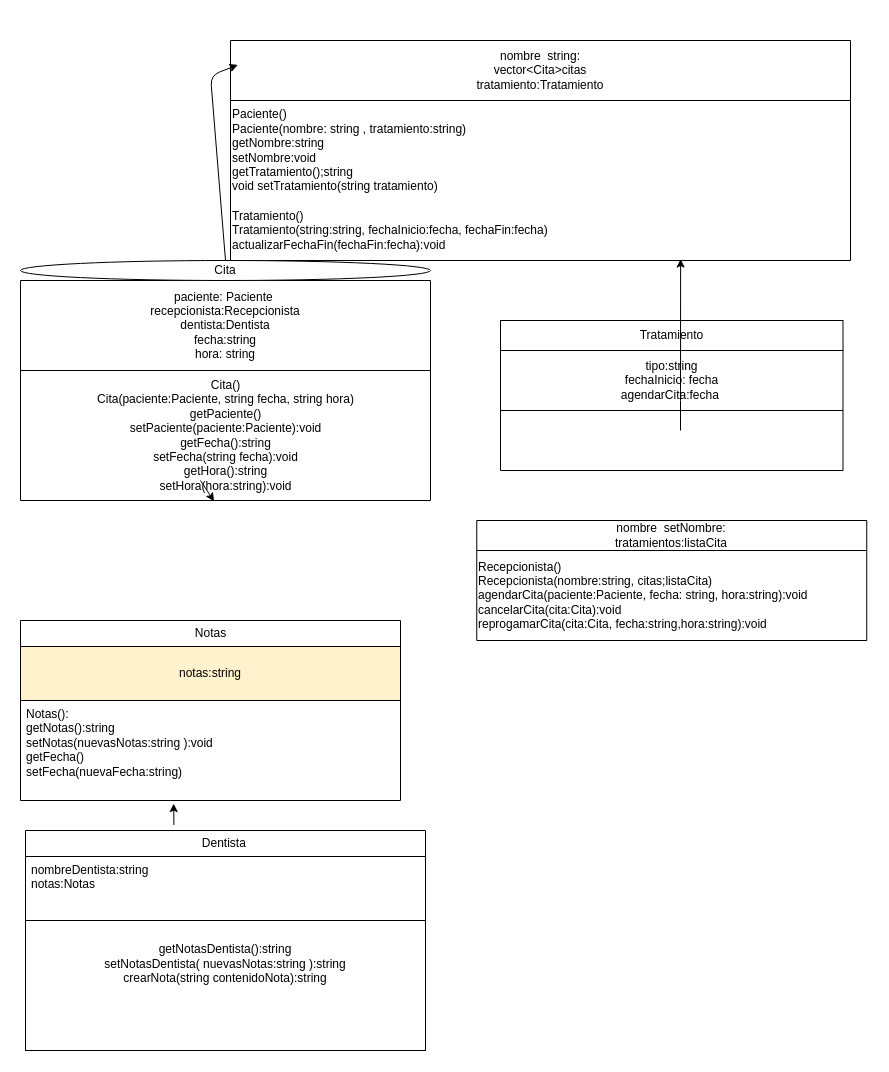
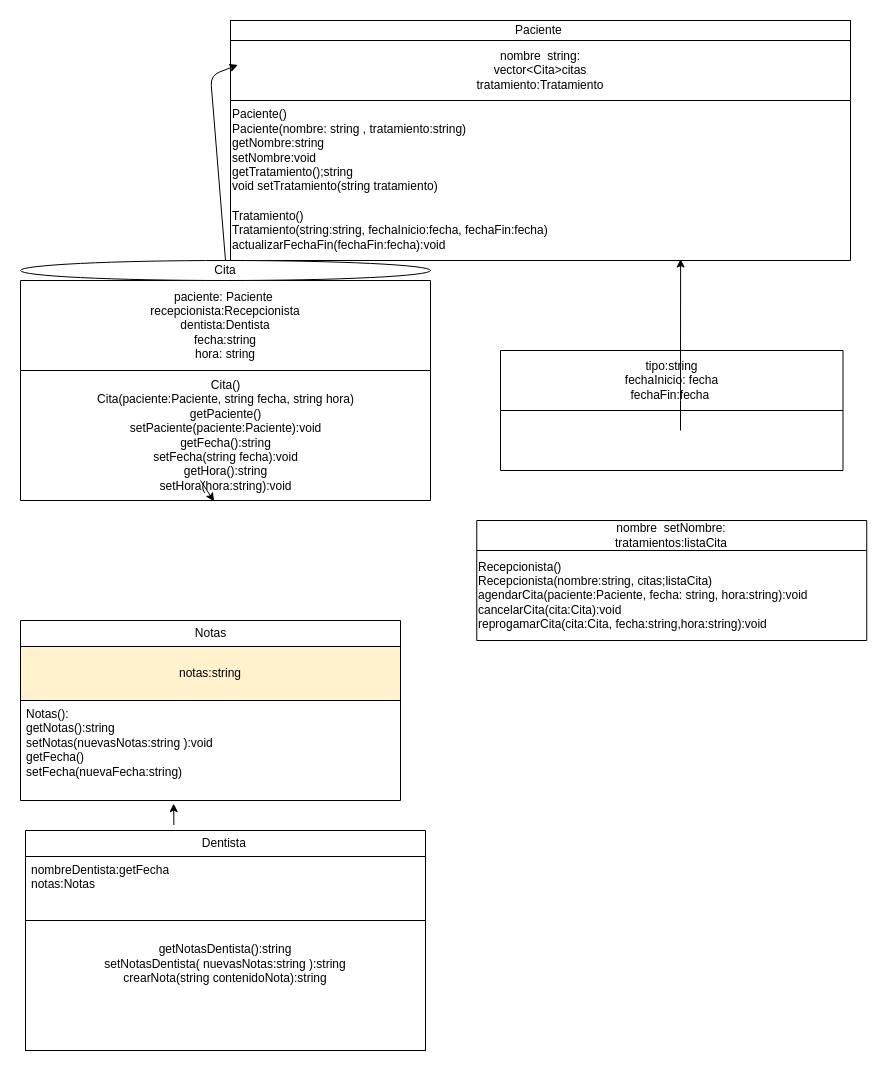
+ <mxCell id="5" value="Paciente&amp;nbsp;" style="rounded=0;whiteSpace=wrap;html=1;" parent="1" vertex="1"><mxGeometry x="230" y="20" width="620" height="20" as="geometry" /></mxCell>
- <mxCell id="7" value="Tratamiento" style="rounded=0;whiteSpace=wrap;html=1;" parent="1" vertex="1"><mxGeometry x="500" y="320" width="342.5" height="30" as="geometry" /></mxCell>
- <mxCell id="6" value="tipo:string&lt;br&gt;fechaInicio: fecha&lt;br&gt;agendarCita:fecha&amp;nbsp;" style="swimlane;fontStyle=0;childLayout=stackLayout;horizontal=1;startSize=60;horizontalStack=0;resizeParent=1;resizeParentMax=0;resizeLast=0;collapsible=1;marginBottom=0;whiteSpace=wrap;html=1;" parent="1" vertex="1"><mxGeometry x="500" y="350" width="342.5" height="120" as="geometry" /></mxCell>
+ <mxCell id="6" value="tipo:string&lt;br&gt;fechaInicio: fecha&lt;br&gt;fechaFin:fecha&amp;nbsp;" style="swimlane;fontStyle=0;childLayout=stackLayout;horizontal=1;startSize=60;horizontalStack=0;resizeParent=1;resizeParentMax=0;resizeLast=0;collapsible=1;marginBottom=0;whiteSpace=wrap;html=1;" parent="1" vertex="1"><mxGeometry x="500" y="350" width="342.5" height="120" as="geometry" /></mxCell>
- <mxCell id="19" value="nombreDentista:string&lt;br&gt;notas:Notas&amp;nbsp;" style="text;strokeColor=none;fillColor=none;align=left;verticalAlign=top;spacingLeft=4;spacingRight=4;overflow=hidden;rotatable=0;points=[[0,0.5],[1,0.5]];portConstraint=eastwest;whiteSpace=wrap;html=1;" parent="18" vertex="1"><mxGeometry y="26" width="400" height="64" as="geometry" /></mxCell>
+ <mxCell id="19" value="nombreDentista:getFecha&lt;br&gt;notas:Notas&amp;nbsp;" style="text;strokeColor=none;fillColor=none;align=left;verticalAlign=top;spacingLeft=4;spacingRight=4;overflow=hidden;rotatable=0;points=[[0,0.5],[1,0.5]];portConstraint=eastwest;whiteSpace=wrap;html=1;" parent="18" vertex="1"><mxGeometry y="26" width="400" height="64" as="geometry" /></mxCell>
